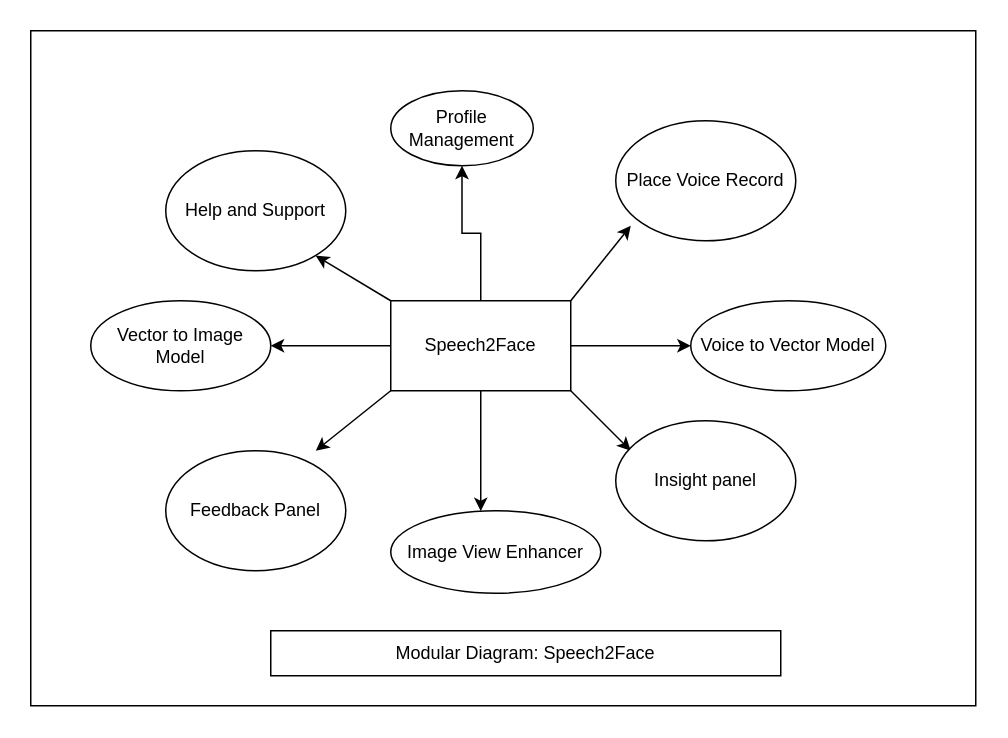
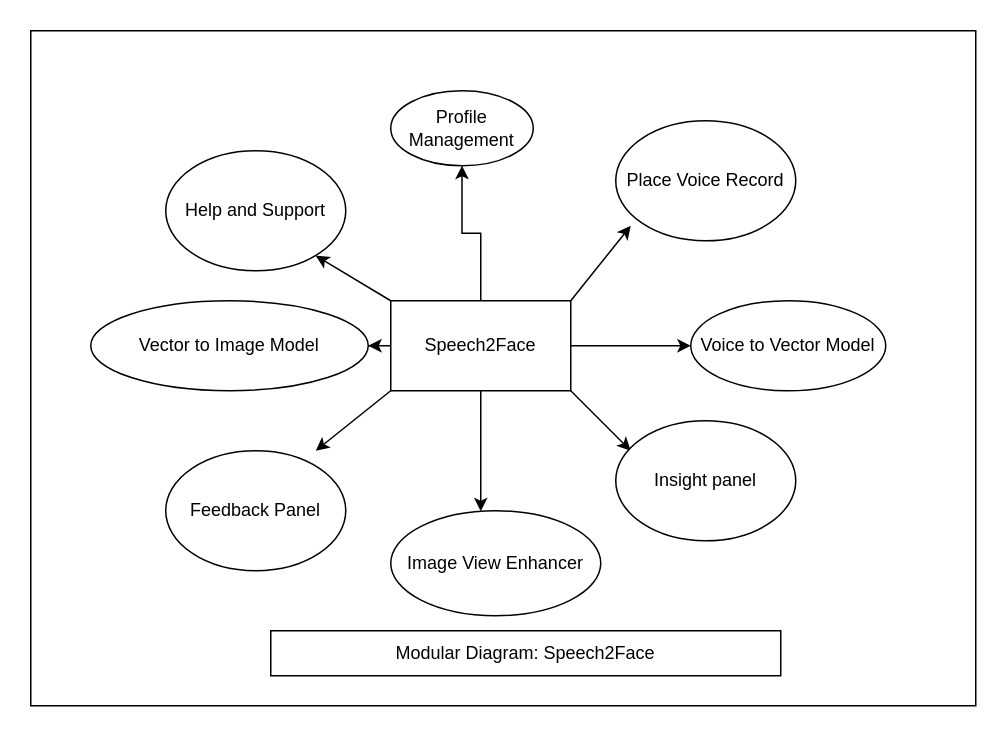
- <mxCell id="9" value="Vector to Image Model" style="ellipse;whiteSpace=wrap;html=1;rounded=0;" vertex="1" parent="1"><mxGeometry x="60" y="200" width="120" height="60" as="geometry" /></mxCell>
+ <mxCell id="9" value="Vector to Image Model" style="ellipse;whiteSpace=wrap;html=1;rounded=0;" vertex="1" parent="1"><mxGeometry x="60" y="200" width="185" height="60" as="geometry" /></mxCell>
- <mxCell id="11" value="Image View Enhancer" style="ellipse;whiteSpace=wrap;html=1;rounded=0;" vertex="1" parent="1"><mxGeometry x="260" y="340" width="140" height="55" as="geometry" /></mxCell>
+ <mxCell id="11" value="Image View Enhancer" style="ellipse;whiteSpace=wrap;html=1;rounded=0;" vertex="1" parent="1"><mxGeometry x="260" y="340" width="140" height="70" as="geometry" /></mxCell>
